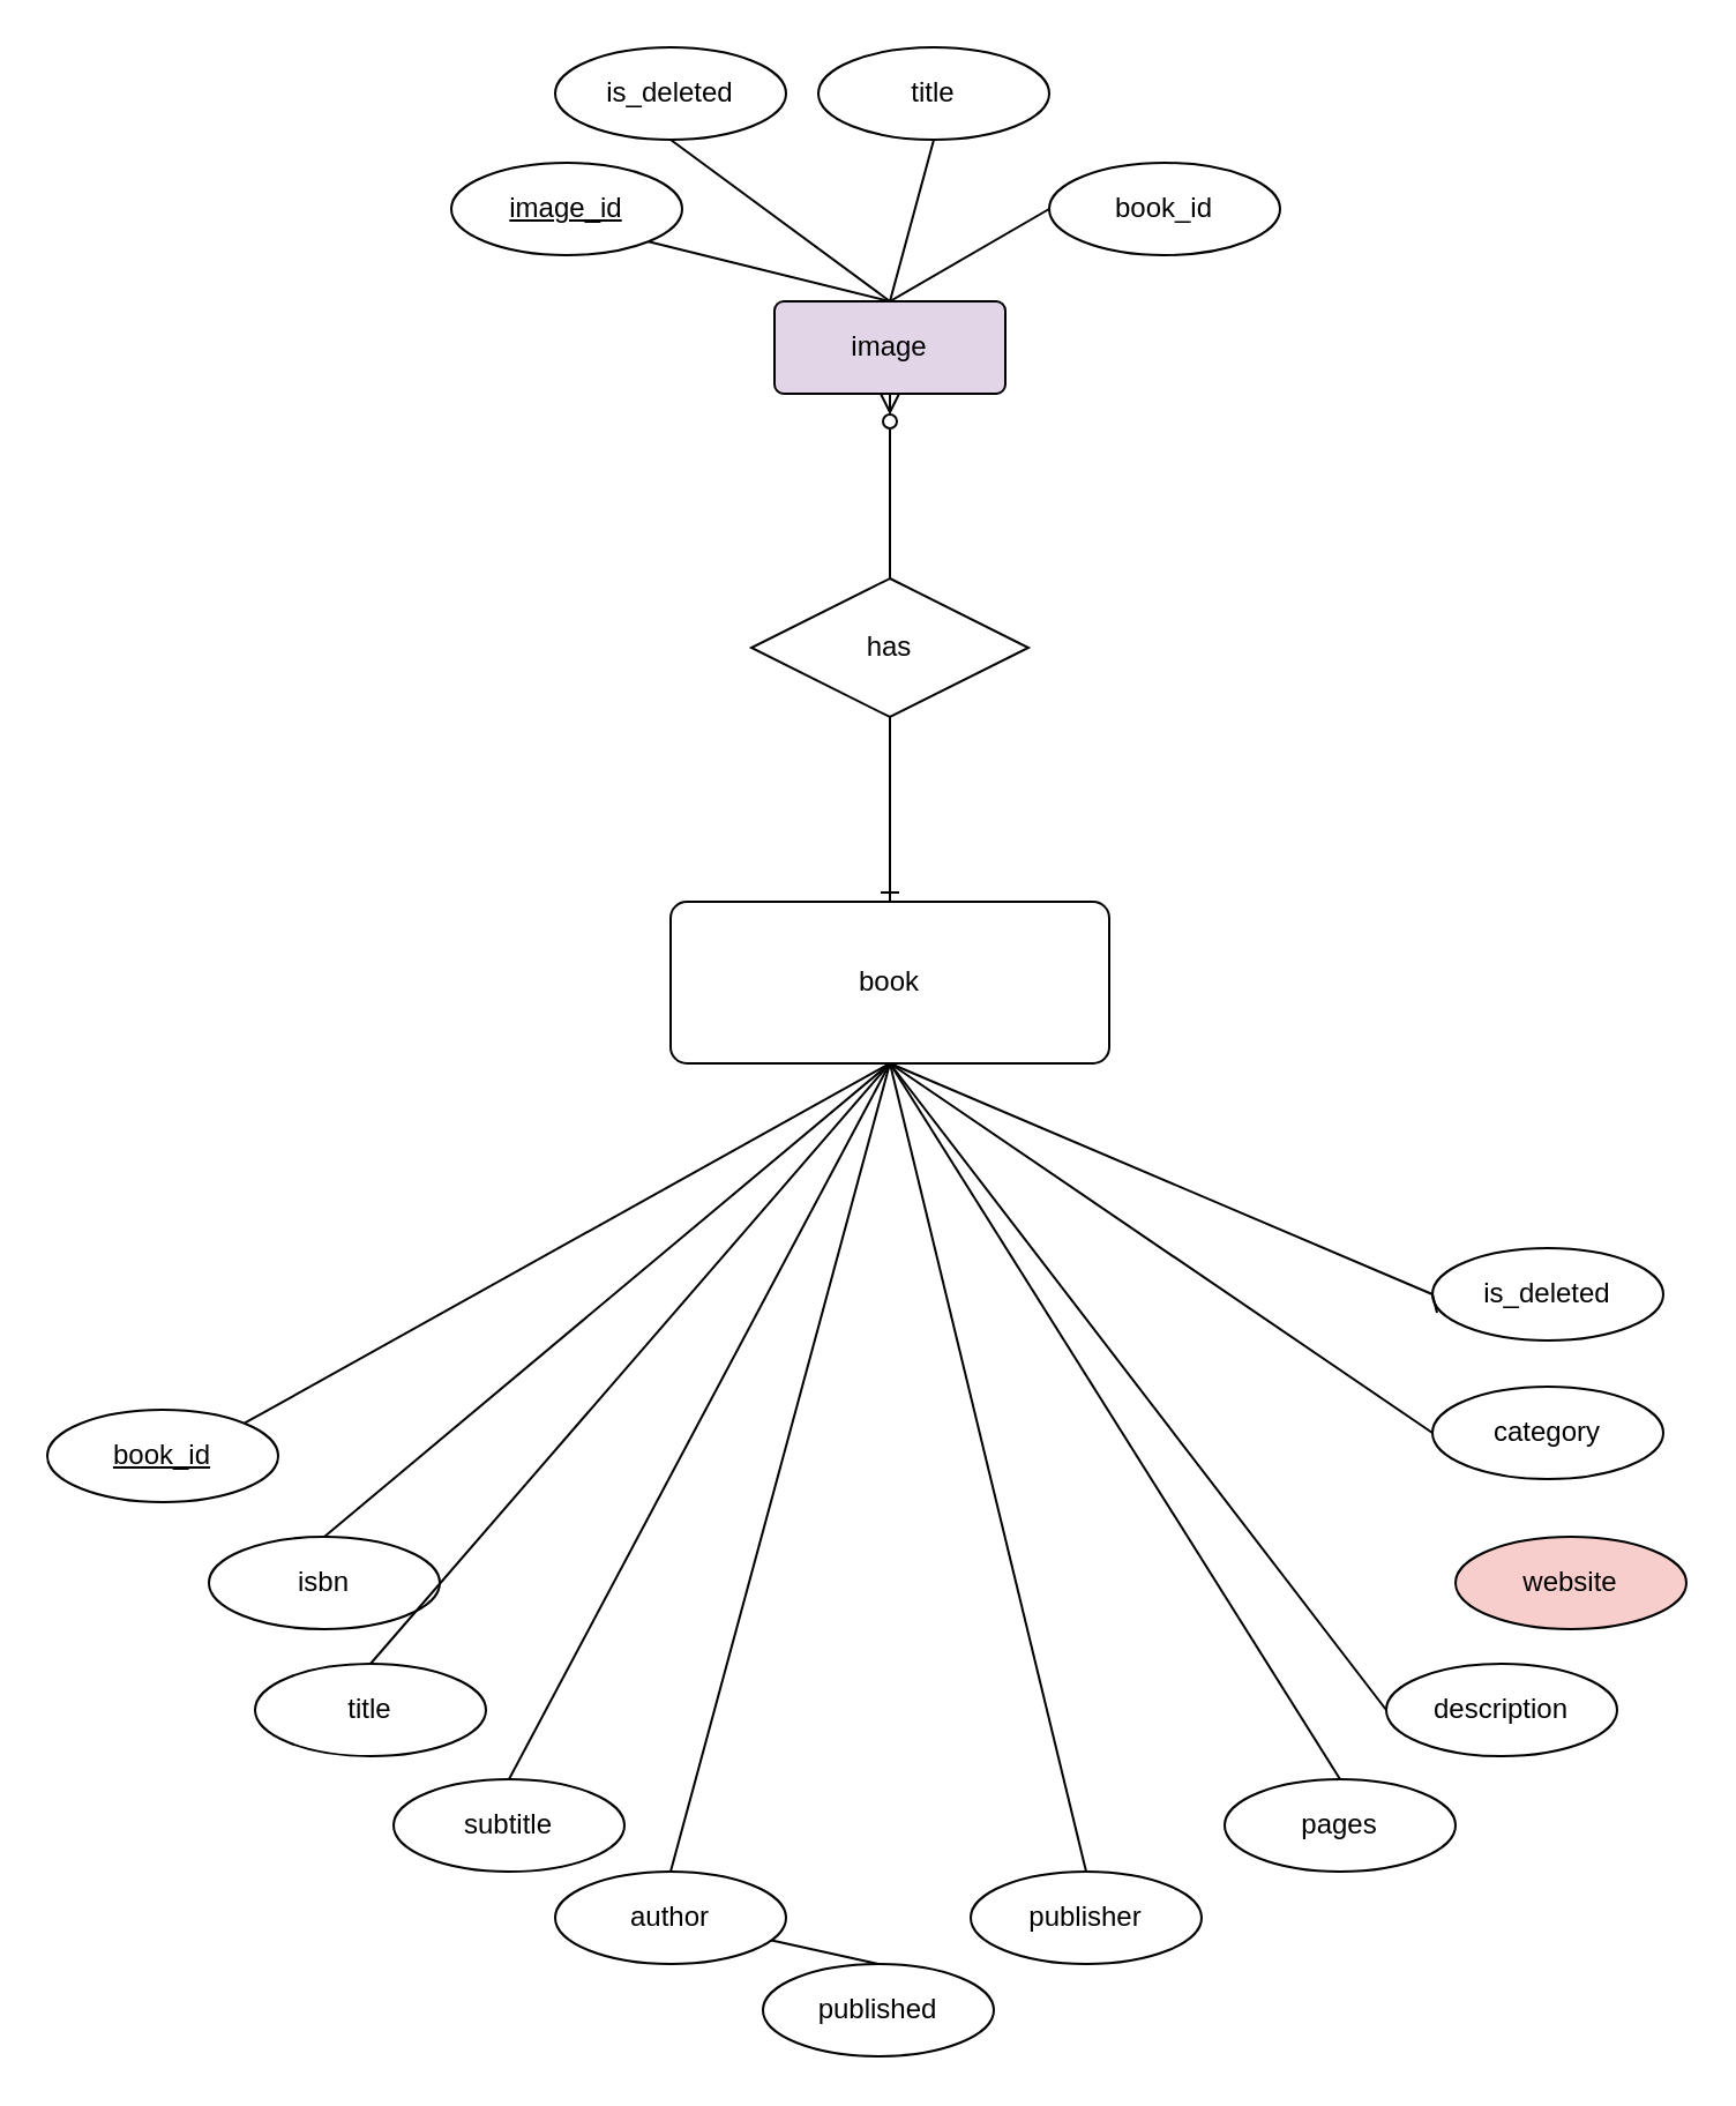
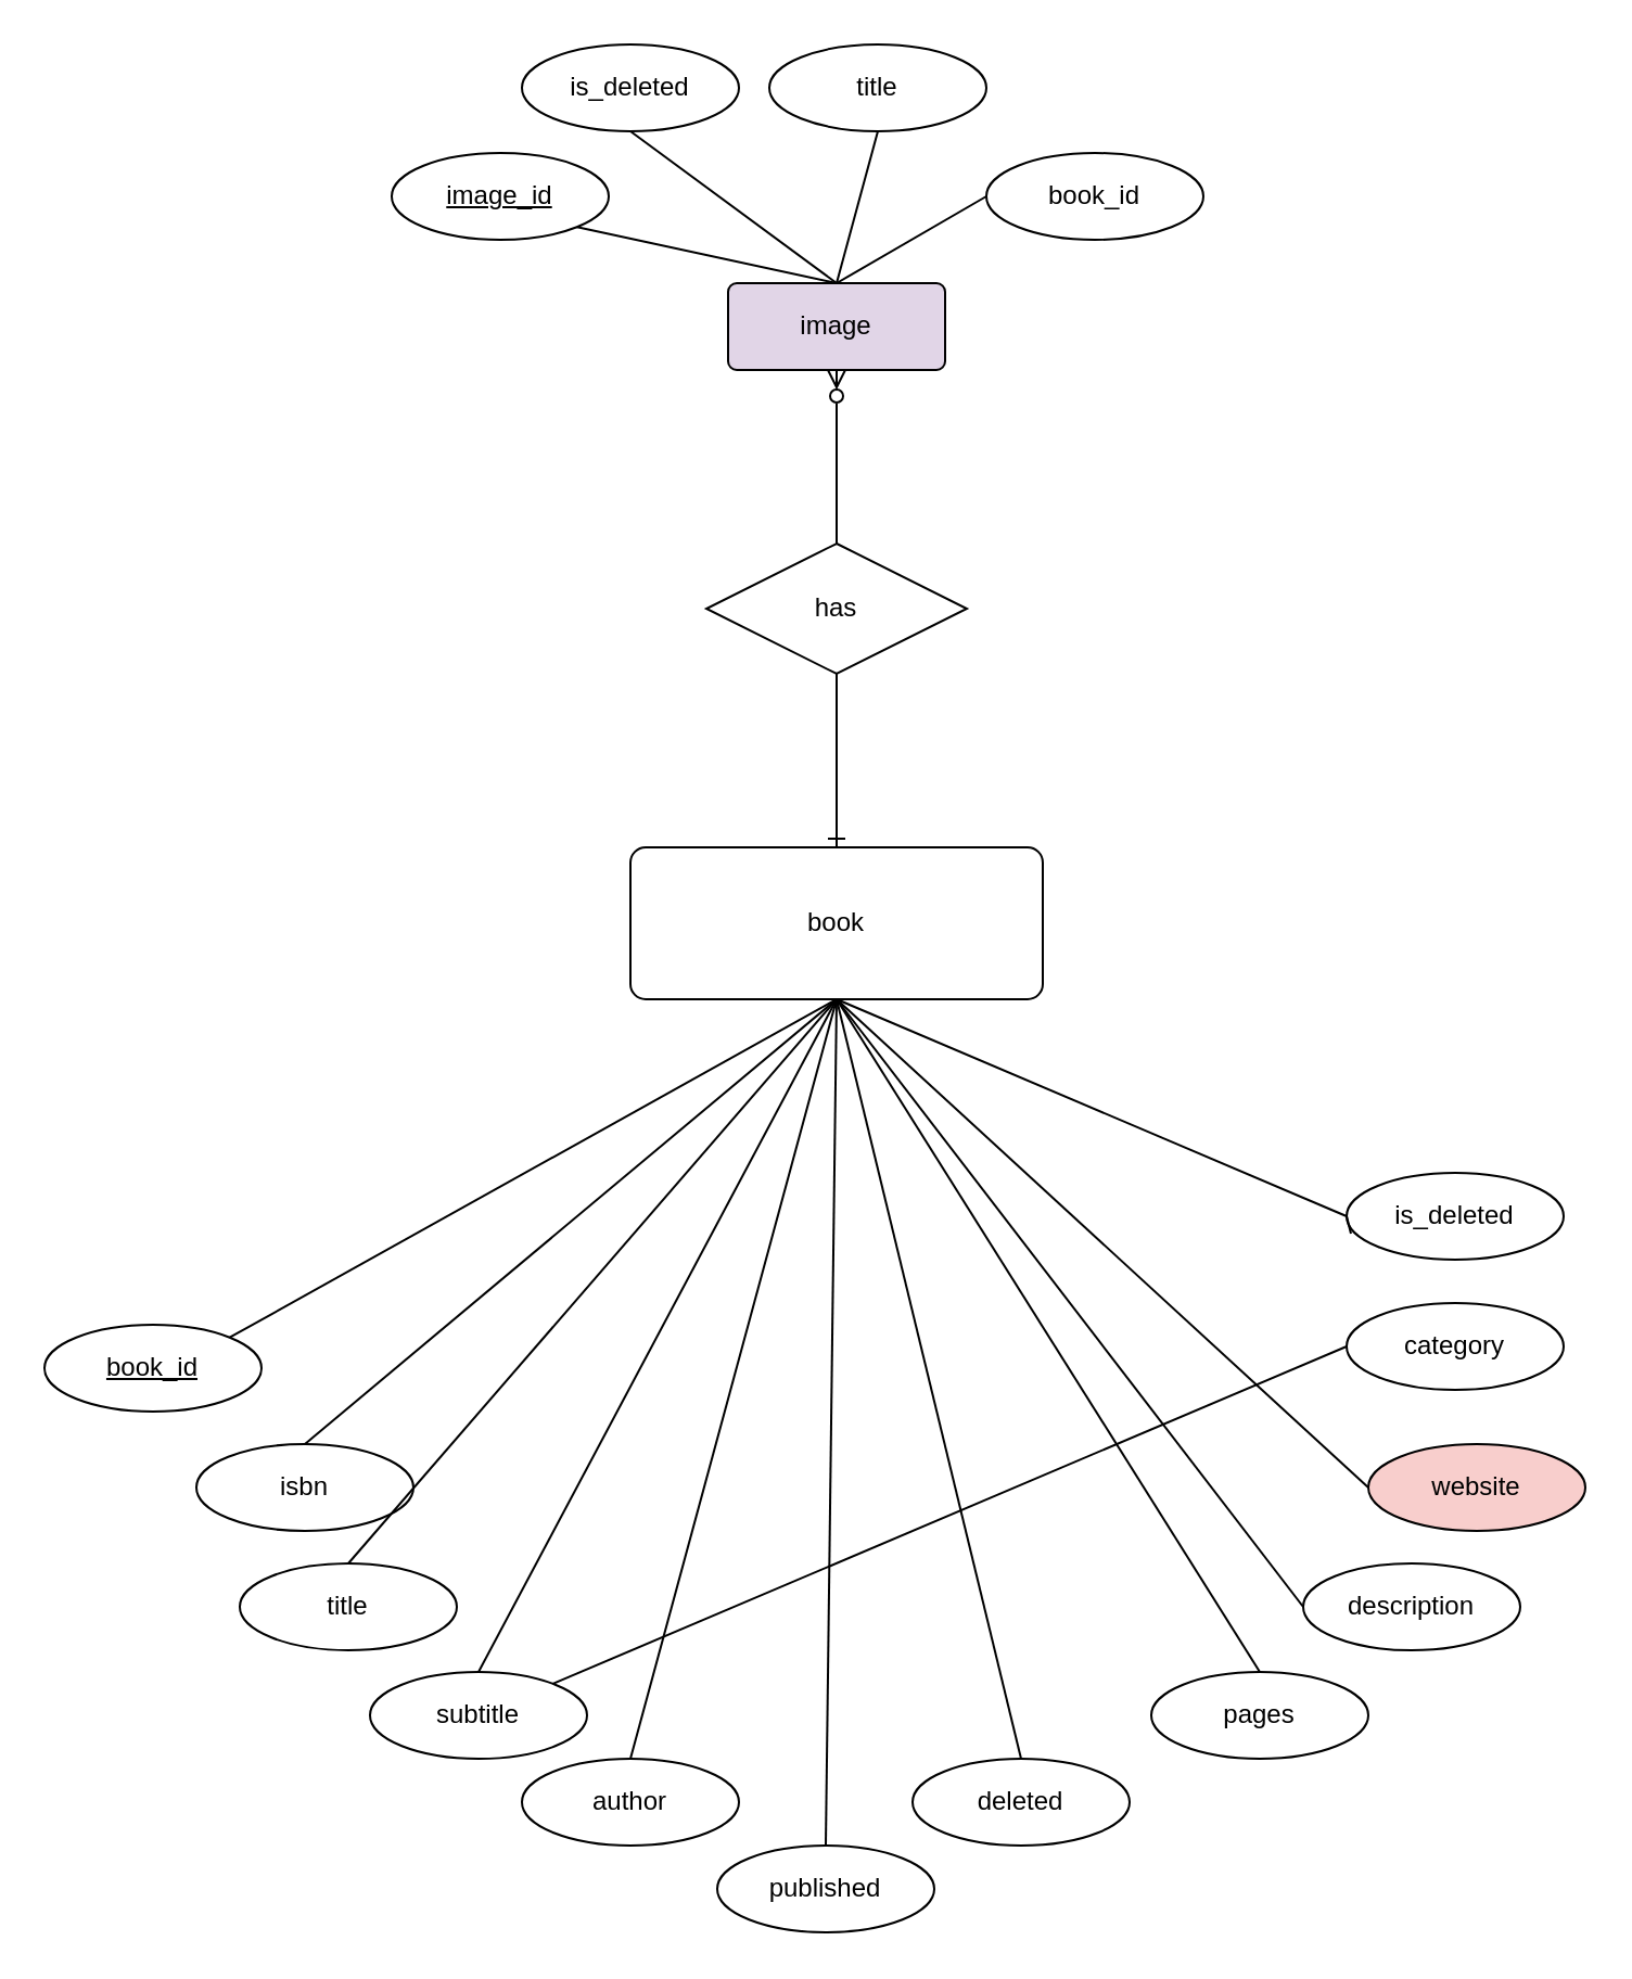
- <mxCell id="33" value="image_id" style="ellipse;whiteSpace=wrap;html=1;align=center;fontStyle=4;" vertex="1" parent="1"><mxGeometry x="195" y="70" width="100" height="40" as="geometry" /></mxCell>
+ <mxCell id="33" value="image_id" style="ellipse;whiteSpace=wrap;html=1;align=center;fontStyle=4;" vertex="1" parent="1"><mxGeometry x="180" y="70" width="100" height="40" as="geometry" /></mxCell>
- <mxCell id="23" style="edgeStyle=none;rounded=0;orthogonalLoop=1;jettySize=auto;html=1;exitX=0;exitY=0.5;exitDx=0;exitDy=0;entryX=0.5;entryY=1;entryDx=0;entryDy=0;endArrow=none;endFill=0;" edge="1" parent="1" source="24" target="2"><mxGeometry relative="1" as="geometry" /></mxCell>
+ <mxCell id="23" style="edgeStyle=none;rounded=0;orthogonalLoop=1;jettySize=auto;html=1;exitX=0;exitY=0.5;exitDx=0;exitDy=0;endArrow=none;endFill=0;" edge="1" parent="1" source="24" target="10"><mxGeometry relative="1" as="geometry" /></mxCell>
+ <mxCell id="21" style="edgeStyle=none;rounded=0;orthogonalLoop=1;jettySize=auto;html=1;exitX=0;exitY=0.5;exitDx=0;exitDy=0;entryX=0.5;entryY=1;entryDx=0;entryDy=0;endArrow=none;endFill=0;" edge="1" parent="1" source="22" target="2"><mxGeometry relative="1" as="geometry" /></mxCell>
- <mxCell id="16" value="publisher" style="ellipse;whiteSpace=wrap;html=1;align=center;" vertex="1" parent="1"><mxGeometry x="420" y="810" width="100" height="40" as="geometry" /></mxCell>
+ <mxCell id="16" value="deleted" style="ellipse;whiteSpace=wrap;html=1;align=center;" vertex="1" parent="1"><mxGeometry x="420" y="810" width="100" height="40" as="geometry" /></mxCell>
- <mxCell id="13" style="edgeStyle=none;rounded=0;orthogonalLoop=1;jettySize=auto;html=1;exitX=0.5;exitY=0;exitDx=0;exitDy=0;endArrow=none;endFill=0;" edge="1" parent="1" source="14" target="12"><mxGeometry relative="1" as="geometry" /></mxCell>
+ <mxCell id="13" style="edgeStyle=none;rounded=0;orthogonalLoop=1;jettySize=auto;html=1;exitX=0.5;exitY=0;exitDx=0;exitDy=0;entryX=0.5;entryY=1;entryDx=0;entryDy=0;endArrow=none;endFill=0;" edge="1" parent="1" source="14" target="2"><mxGeometry relative="1" as="geometry" /></mxCell>
